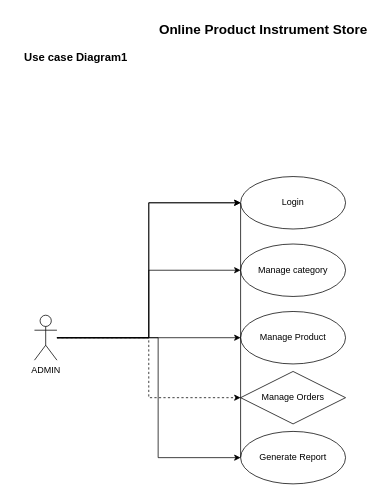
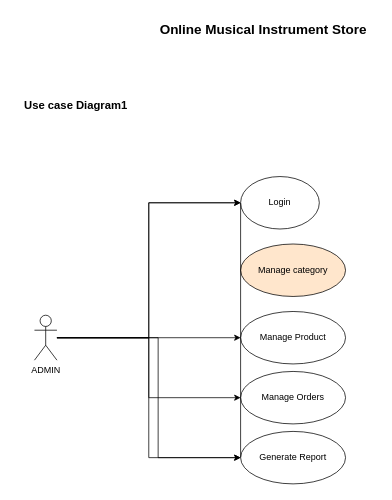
- <mxCell id="17" value="&lt;b&gt;&lt;font style=&quot;font-size: 18px;&quot;&gt;Online Product Instrument Store&lt;/font&gt;&lt;/b&gt;" style="text;html=1;align=center;verticalAlign=middle;resizable=0;points=[];autosize=1;strokeColor=none;fillColor=none;" vertex="1" parent="1"><mxGeometry x="200" y="20" width="300" height="40" as="geometry" /></mxCell>
+ <mxCell id="17" value="&lt;b&gt;&lt;font style=&quot;font-size: 18px;&quot;&gt;Online Musical Instrument Store&lt;/font&gt;&lt;/b&gt;" style="text;html=1;align=center;verticalAlign=middle;resizable=0;points=[];autosize=1;strokeColor=none;fillColor=none;" vertex="1" parent="1"><mxGeometry x="200" y="20" width="300" height="40" as="geometry" /></mxCell>
- <mxCell id="16" value="&lt;b&gt;Use case Diagram1&lt;/b&gt;" style="text;html=1;align=center;verticalAlign=middle;resizable=0;points=[];autosize=1;strokeColor=none;fillColor=none;fontSize=15;" parent="1" vertex="1"><mxGeometry x="20" y="60" width="160" height="30" as="geometry" /></mxCell>
+ <mxCell id="16" value="&lt;b&gt;Use case Diagram1&lt;/b&gt;" style="text;html=1;align=center;verticalAlign=middle;resizable=0;points=[];autosize=1;strokeColor=none;fillColor=none;fontSize=15;" parent="1" vertex="1"><mxGeometry x="20" y="125" width="160" height="30" as="geometry" /></mxCell>
- <mxCell id="10" value="Login" style="ellipse;whiteSpace=wrap;html=1;" parent="1" vertex="1"><mxGeometry x="320" y="235" width="140" height="70" as="geometry" /></mxCell>
+ <mxCell id="10" value="Login" style="ellipse;whiteSpace=wrap;html=1;" parent="1" vertex="1"><mxGeometry x="320" y="235" width="105" height="70" as="geometry" /></mxCell>
- <mxCell id="4" style="edgeStyle=orthogonalEdgeStyle;rounded=0;orthogonalLoop=1;jettySize=auto;html=1;entryX=0;entryY=0.5;entryDx=0;entryDy=0;" parent="1" source="9" target="11" edge="1"><mxGeometry relative="1" as="geometry" /></mxCell>
- <mxCell id="11" value="Manage category" style="ellipse;whiteSpace=wrap;html=1;" parent="1" vertex="1"><mxGeometry x="320" y="325" width="140" height="70" as="geometry" /></mxCell>
+ <mxCell id="11" value="Manage category" style="ellipse;whiteSpace=wrap;html=1;fillColor=#ffe6cc;" parent="1" vertex="1"><mxGeometry x="320" y="325" width="140" height="70" as="geometry" /></mxCell>
- <mxCell id="6" style="edgeStyle=orthogonalEdgeStyle;rounded=0;orthogonalLoop=1;jettySize=auto;html=1;entryX=0;entryY=0.5;entryDx=0;entryDy=0;dashed=1;" parent="1" source="9" target="12" edge="1"><mxGeometry relative="1" as="geometry" /></mxCell>
+ <mxCell id="6" style="edgeStyle=orthogonalEdgeStyle;rounded=0;orthogonalLoop=1;jettySize=auto;html=1;entryX=0;entryY=0.5;entryDx=0;entryDy=0;" parent="1" source="9" target="12" edge="1"><mxGeometry relative="1" as="geometry" /></mxCell>
- <mxCell id="12" value="Manage Orders" style="rhombus;whiteSpace=wrap;html=1;" parent="1" vertex="1"><mxGeometry x="320" y="495" width="140" height="70" as="geometry" /></mxCell>
+ <mxCell id="12" value="Manage Orders" style="ellipse;whiteSpace=wrap;html=1;" parent="1" vertex="1"><mxGeometry x="320" y="495" width="140" height="70" as="geometry" /></mxCell>
+ <mxCell id="8" style="edgeStyle=orthogonalEdgeStyle;rounded=0;orthogonalLoop=1;jettySize=auto;html=1;entryX=0;entryY=0.5;entryDx=0;entryDy=0;" parent="1" source="9" edge="1" target="14"><mxGeometry relative="1" as="geometry"><mxPoint x="320" y="700" as="targetPoint" /></mxGeometry></mxCell>
